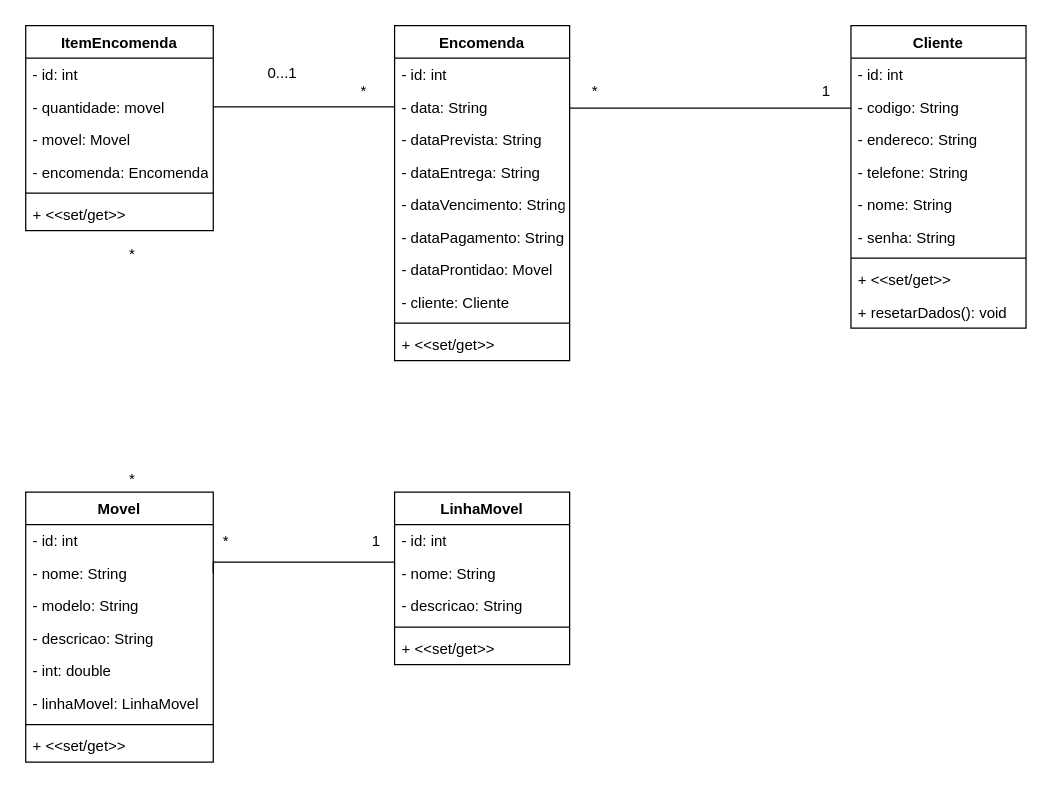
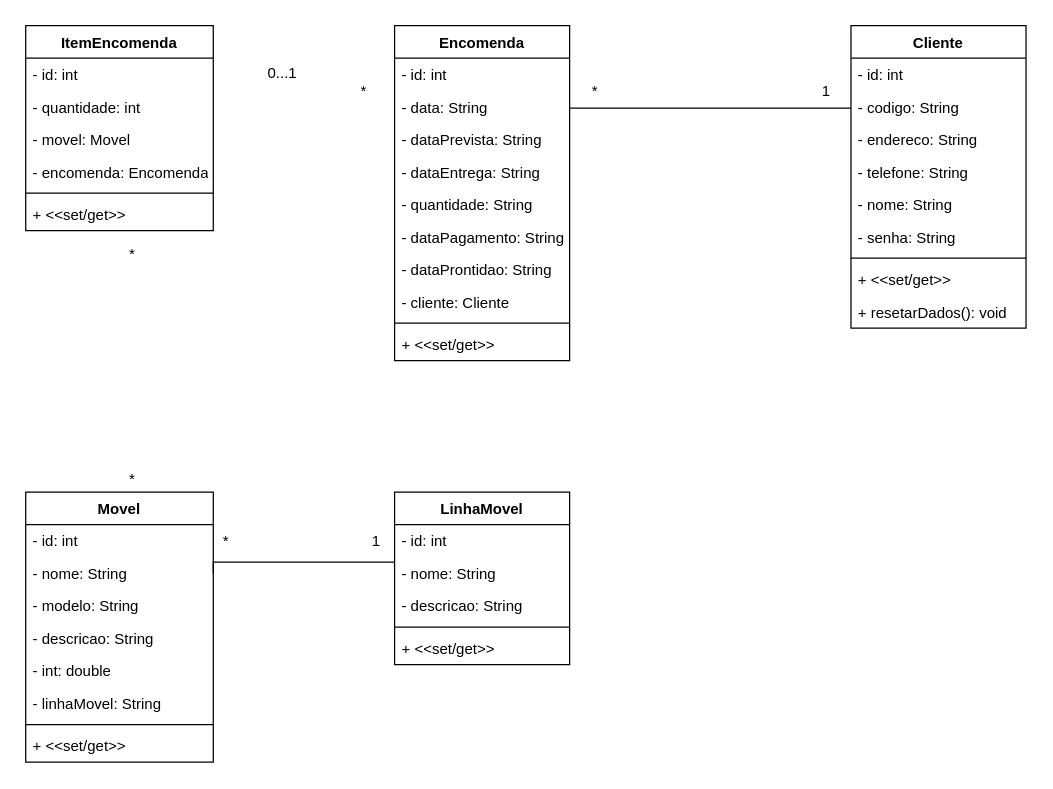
- <mxCell id="40" style="edgeStyle=orthogonalEdgeStyle;rounded=0;orthogonalLoop=1;jettySize=auto;html=1;entryX=0;entryY=0.5;entryDx=0;entryDy=0;endArrow=none;endFill=0;" parent="1" source="41" target="31" edge="1"><mxGeometry relative="1" as="geometry"><Array as="points"><mxPoint x="260" y="85" /><mxPoint x="260" y="85" /></Array></mxGeometry></mxCell>
- <mxCell id="43" value="- quantidade: movel" style="text;strokeColor=none;fillColor=none;align=left;verticalAlign=top;spacingLeft=4;spacingRight=4;overflow=hidden;rotatable=0;points=[[0,0.5],[1,0.5]];portConstraint=eastwest;" parent="41" vertex="1"><mxGeometry y="52" width="150" height="26" as="geometry" /></mxCell>
+ <mxCell id="43" value="- quantidade: int" style="text;strokeColor=none;fillColor=none;align=left;verticalAlign=top;spacingLeft=4;spacingRight=4;overflow=hidden;rotatable=0;points=[[0,0.5],[1,0.5]];portConstraint=eastwest;" parent="41" vertex="1"><mxGeometry y="52" width="150" height="26" as="geometry" /></mxCell>
- <mxCell id="34" value="- dataVencimento: String" style="text;strokeColor=none;fillColor=none;align=left;verticalAlign=top;spacingLeft=4;spacingRight=4;overflow=hidden;rotatable=0;points=[[0,0.5],[1,0.5]];portConstraint=eastwest;" parent="29" vertex="1"><mxGeometry y="130" width="140" height="26" as="geometry" /></mxCell>
+ <mxCell id="34" value="- quantidade: String" style="text;strokeColor=none;fillColor=none;align=left;verticalAlign=top;spacingLeft=4;spacingRight=4;overflow=hidden;rotatable=0;points=[[0,0.5],[1,0.5]];portConstraint=eastwest;" parent="29" vertex="1"><mxGeometry y="130" width="140" height="26" as="geometry" /></mxCell>
- <mxCell id="36" value="- dataProntidao: Movel" style="text;strokeColor=none;fillColor=none;align=left;verticalAlign=top;spacingLeft=4;spacingRight=4;overflow=hidden;rotatable=0;points=[[0,0.5],[1,0.5]];portConstraint=eastwest;" parent="29" vertex="1"><mxGeometry y="182" width="140" height="26" as="geometry" /></mxCell>
+ <mxCell id="36" value="- dataProntidao: String" style="text;strokeColor=none;fillColor=none;align=left;verticalAlign=top;spacingLeft=4;spacingRight=4;overflow=hidden;rotatable=0;points=[[0,0.5],[1,0.5]];portConstraint=eastwest;" parent="29" vertex="1"><mxGeometry y="182" width="140" height="26" as="geometry" /></mxCell>
- <mxCell id="18" value="- linhaMovel: LinhaMovel" style="text;strokeColor=none;fillColor=none;align=left;verticalAlign=top;spacingLeft=4;spacingRight=4;overflow=hidden;rotatable=0;points=[[0,0.5],[1,0.5]];portConstraint=eastwest;" parent="12" vertex="1"><mxGeometry y="156" width="150" height="26" as="geometry" /></mxCell>
+ <mxCell id="18" value="- linhaMovel: String" style="text;strokeColor=none;fillColor=none;align=left;verticalAlign=top;spacingLeft=4;spacingRight=4;overflow=hidden;rotatable=0;points=[[0,0.5],[1,0.5]];portConstraint=eastwest;" parent="12" vertex="1"><mxGeometry y="156" width="150" height="26" as="geometry" /></mxCell>
